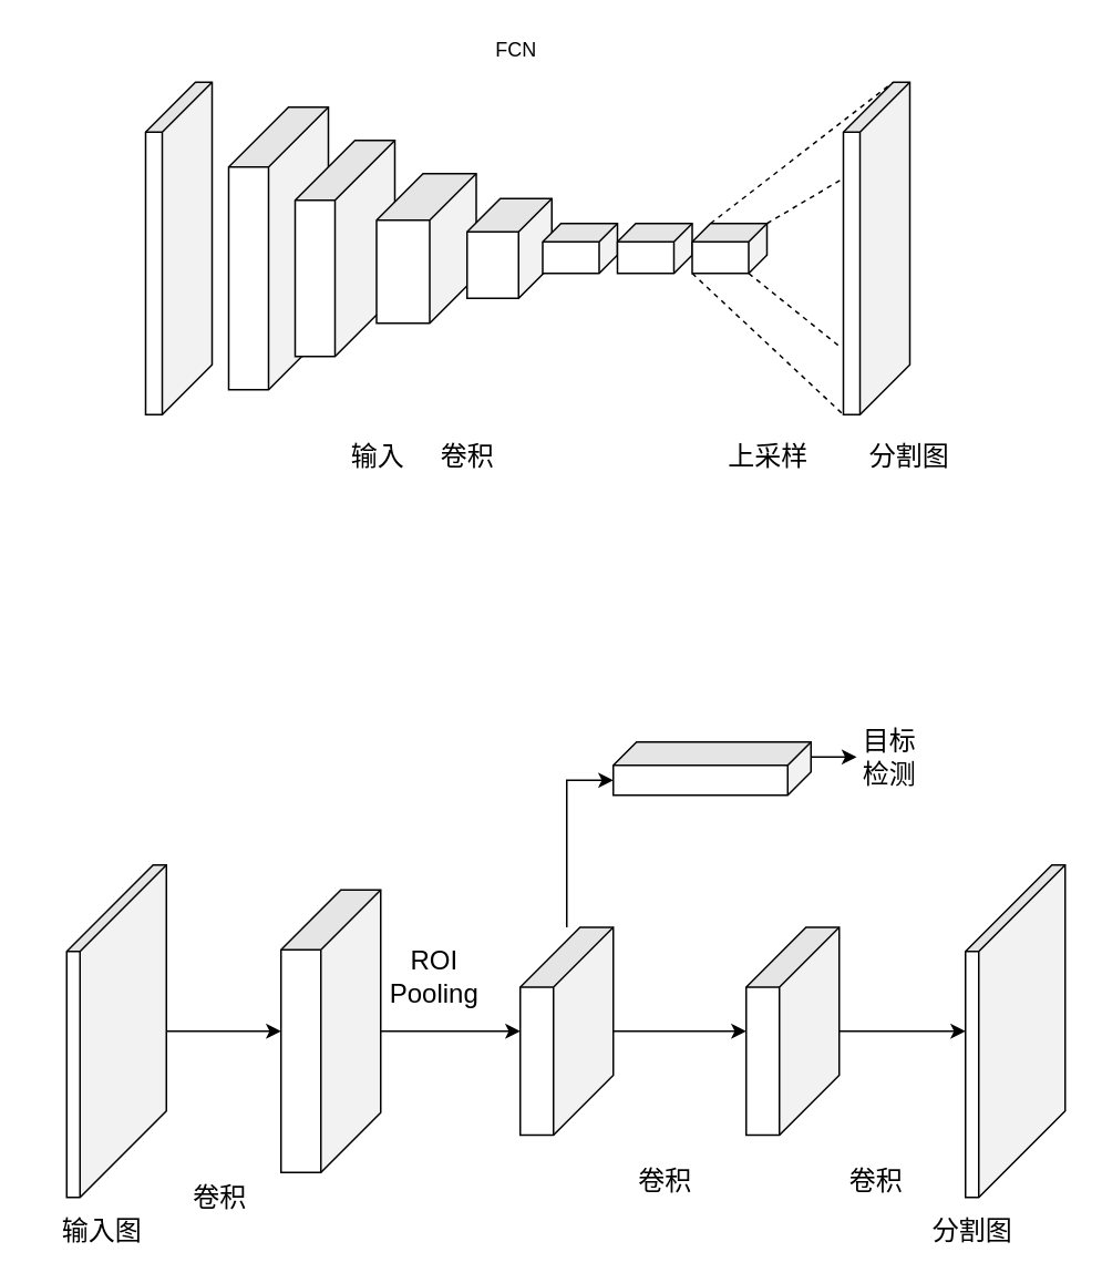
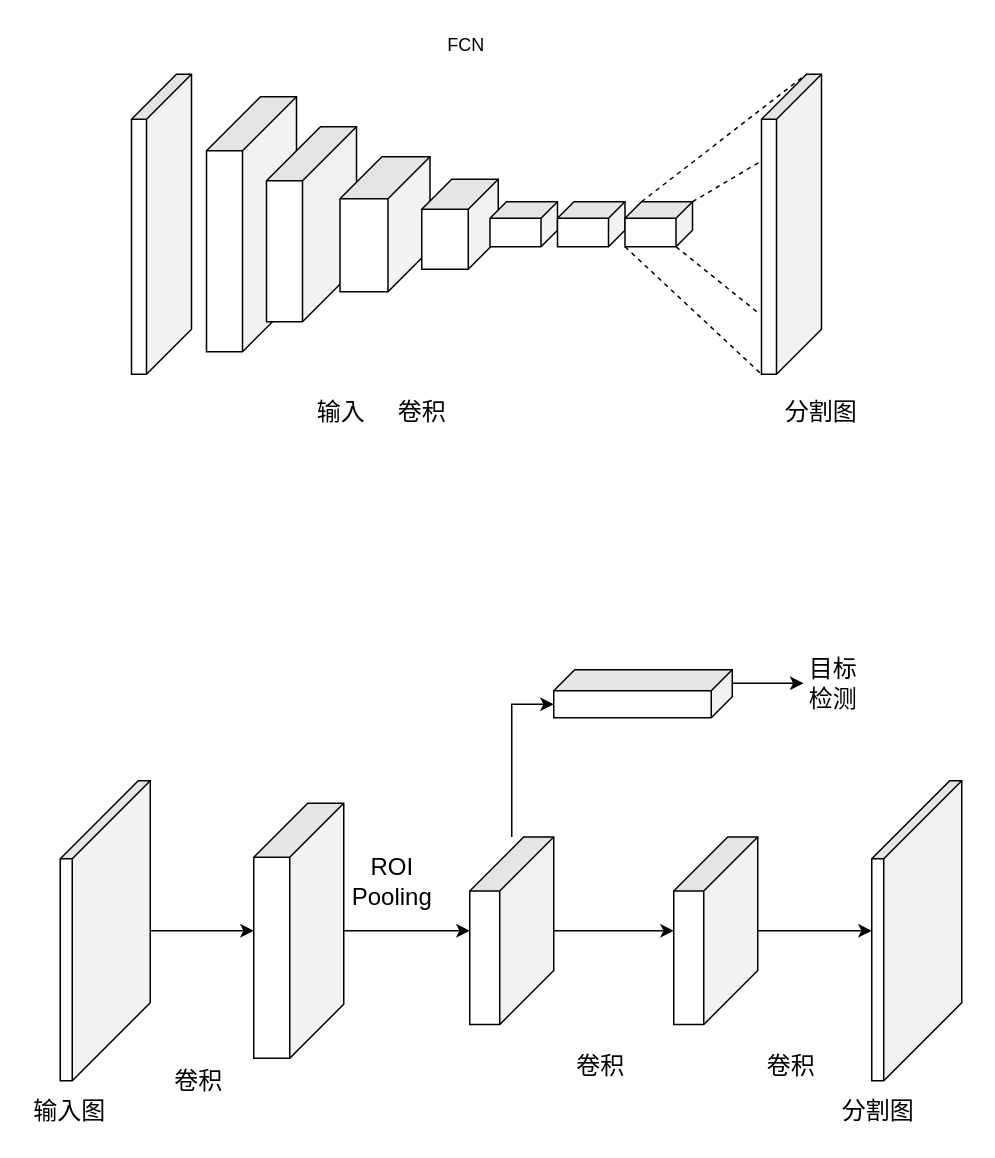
- <mxCell id="18" value="上采样" style="text;html=1;strokeColor=none;fillColor=none;align=center;verticalAlign=middle;whiteSpace=wrap;rounded=0;fontSize=16;" vertex="1" parent="1"><mxGeometry x="434" y="264" width="56" height="20" as="geometry" /></mxCell>
- <mxCell id="32" value="目标检测" style="text;html=1;strokeColor=none;fillColor=none;align=center;verticalAlign=middle;whiteSpace=wrap;rounded=0;fontSize=16;" vertex="1" parent="1"><mxGeometry x="515" y="445" width="40" height="20" as="geometry" /></mxCell>
+ <mxCell id="32" value="目标检测" style="text;html=1;strokeColor=none;fillColor=none;align=center;verticalAlign=middle;whiteSpace=wrap;rounded=0;fontSize=16;" vertex="1" parent="1"><mxGeometry x="535" y="445" width="40" height="20" as="geometry" /></mxCell>
- <mxCell id="37" value="输入图" style="text;html=1;strokeColor=none;fillColor=none;align=center;verticalAlign=middle;whiteSpace=wrap;rounded=0;fontSize=16;" vertex="1" parent="1"><mxGeometry x="35" y="730" width="52" height="20" as="geometry" /></mxCell>
+ <mxCell id="37" value="输入图" style="text;html=1;strokeColor=none;fillColor=none;align=center;verticalAlign=middle;whiteSpace=wrap;rounded=0;fontSize=16;" vertex="1" parent="1"><mxGeometry x="20" y="730" width="52" height="20" as="geometry" /></mxCell>
